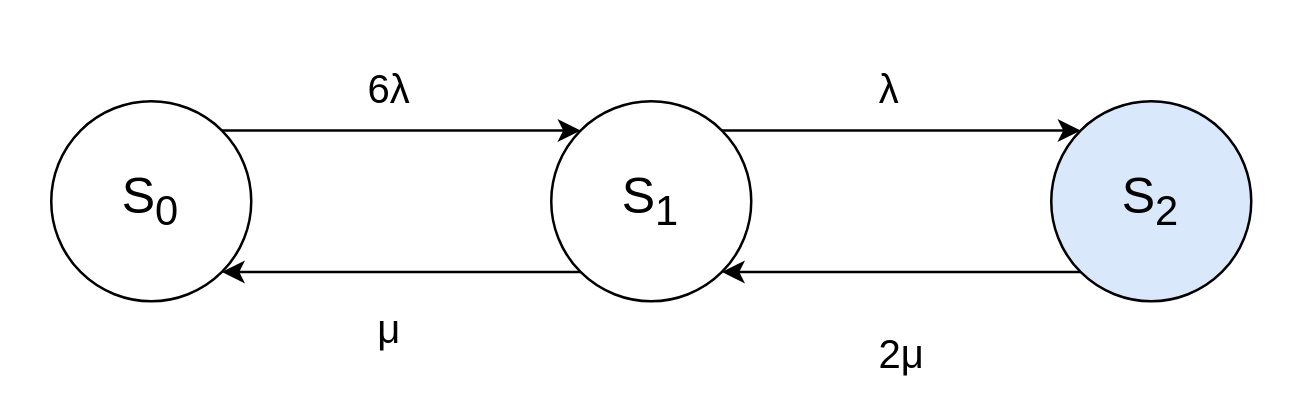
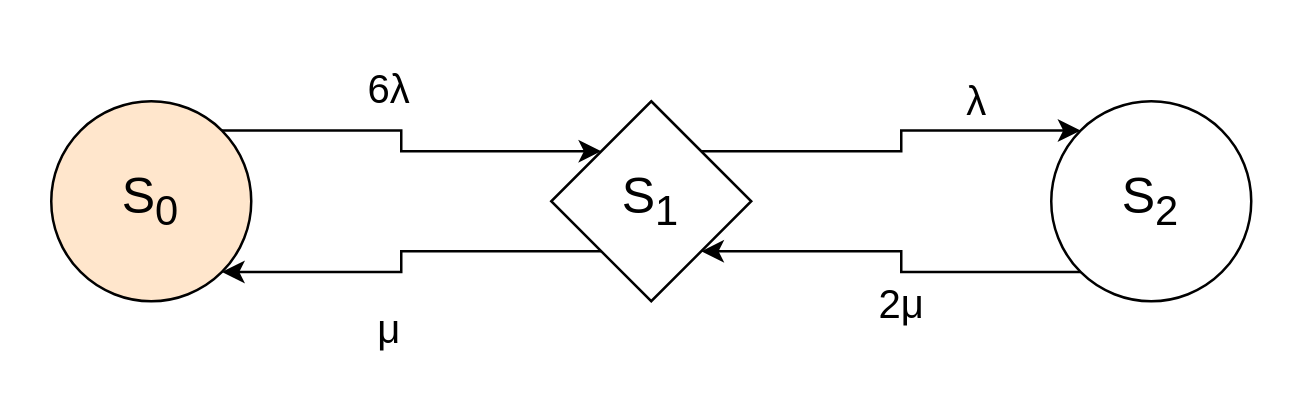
- <mxCell id="9" value="&lt;span style=&quot;font-size: medium; text-align: left; text-wrap-mode: wrap; background-color: rgb(255, 255, 255);&quot;&gt;λ&lt;/span&gt;" style="text;html=1;align=center;verticalAlign=middle;resizable=0;points=[];autosize=1;strokeColor=none;fillColor=none;" vertex="1" parent="1"><mxGeometry x="340" y="20" width="30" height="30" as="geometry" /></mxCell>
+ <mxCell id="9" value="&lt;span style=&quot;font-size: medium; text-align: left; text-wrap-mode: wrap; background-color: rgb(255, 255, 255);&quot;&gt;λ&lt;/span&gt;" style="text;html=1;align=center;verticalAlign=middle;resizable=0;points=[];autosize=1;strokeColor=none;fillColor=none;" vertex="1" parent="1"><mxGeometry x="375" y="25" width="30" height="30" as="geometry" /></mxCell>
- <mxCell id="3" value="&lt;font style=&quot;font-size: 20px;&quot;&gt;S&lt;sub style=&quot;&quot;&gt;0&lt;/sub&gt;&lt;/font&gt;" style="ellipse;whiteSpace=wrap;html=1;aspect=fixed;" vertex="1" parent="1"><mxGeometry x="20" y="40" width="80" height="80" as="geometry" /></mxCell>
+ <mxCell id="3" value="&lt;font style=&quot;font-size: 20px;&quot;&gt;S&lt;sub style=&quot;&quot;&gt;0&lt;/sub&gt;&lt;/font&gt;" style="ellipse;whiteSpace=wrap;html=1;aspect=fixed;fillColor=#ffe6cc;" vertex="1" parent="1"><mxGeometry x="20" y="40" width="80" height="80" as="geometry" /></mxCell>
- <mxCell id="6" value="&lt;font style=&quot;font-size: 20px;&quot;&gt;S&lt;sub style=&quot;&quot;&gt;1&lt;/sub&gt;&lt;/font&gt;" style="ellipse;whiteSpace=wrap;html=1;aspect=fixed;" vertex="1" parent="1"><mxGeometry x="220" y="40" width="80" height="80" as="geometry" /></mxCell>
+ <mxCell id="6" value="&lt;font style=&quot;font-size: 20px;&quot;&gt;S&lt;sub style=&quot;&quot;&gt;1&lt;/sub&gt;&lt;/font&gt;" style="rhombus;whiteSpace=wrap;html=1;aspect=fixed;" vertex="1" parent="1"><mxGeometry x="220" y="40" width="80" height="80" as="geometry" /></mxCell>
- <mxCell id="8" value="&lt;font style=&quot;font-size: 20px;&quot;&gt;S&lt;sub style=&quot;&quot;&gt;2&lt;/sub&gt;&lt;/font&gt;" style="ellipse;whiteSpace=wrap;html=1;aspect=fixed;fillColor=#dae8fc;" vertex="1" parent="1"><mxGeometry x="420" y="40" width="80" height="80" as="geometry" /></mxCell>
+ <mxCell id="8" value="&lt;font style=&quot;font-size: 20px;&quot;&gt;S&lt;sub style=&quot;&quot;&gt;2&lt;/sub&gt;&lt;/font&gt;" style="ellipse;whiteSpace=wrap;html=1;aspect=fixed;" vertex="1" parent="1"><mxGeometry x="420" y="40" width="80" height="80" as="geometry" /></mxCell>
- <mxCell id="11" value="&lt;p style=&quot;line-height: 1.15px; text-align: left; margin-bottom: 0cm; direction: ltr; background: transparent; font-size: medium; text-wrap-mode: wrap;&quot;&gt;&lt;span lang=&quot;ru-RU&quot;&gt;2μ&lt;/span&gt;&lt;/p&gt;" style="text;html=1;align=center;verticalAlign=middle;resizable=0;points=[];autosize=1;strokeColor=none;fillColor=none;" vertex="1" parent="1"><mxGeometry x="340" y="120" width="40" height="30" as="geometry" /></mxCell>
+ <mxCell id="11" value="&lt;p style=&quot;line-height: 1.15px; text-align: left; margin-bottom: 0cm; direction: ltr; background: transparent; font-size: medium; text-wrap-mode: wrap;&quot;&gt;&lt;span lang=&quot;ru-RU&quot;&gt;2μ&lt;/span&gt;&lt;/p&gt;" style="text;html=1;align=center;verticalAlign=middle;resizable=0;points=[];autosize=1;strokeColor=none;fillColor=none;" vertex="1" parent="1"><mxGeometry x="340" y="100" width="40" height="30" as="geometry" /></mxCell>
